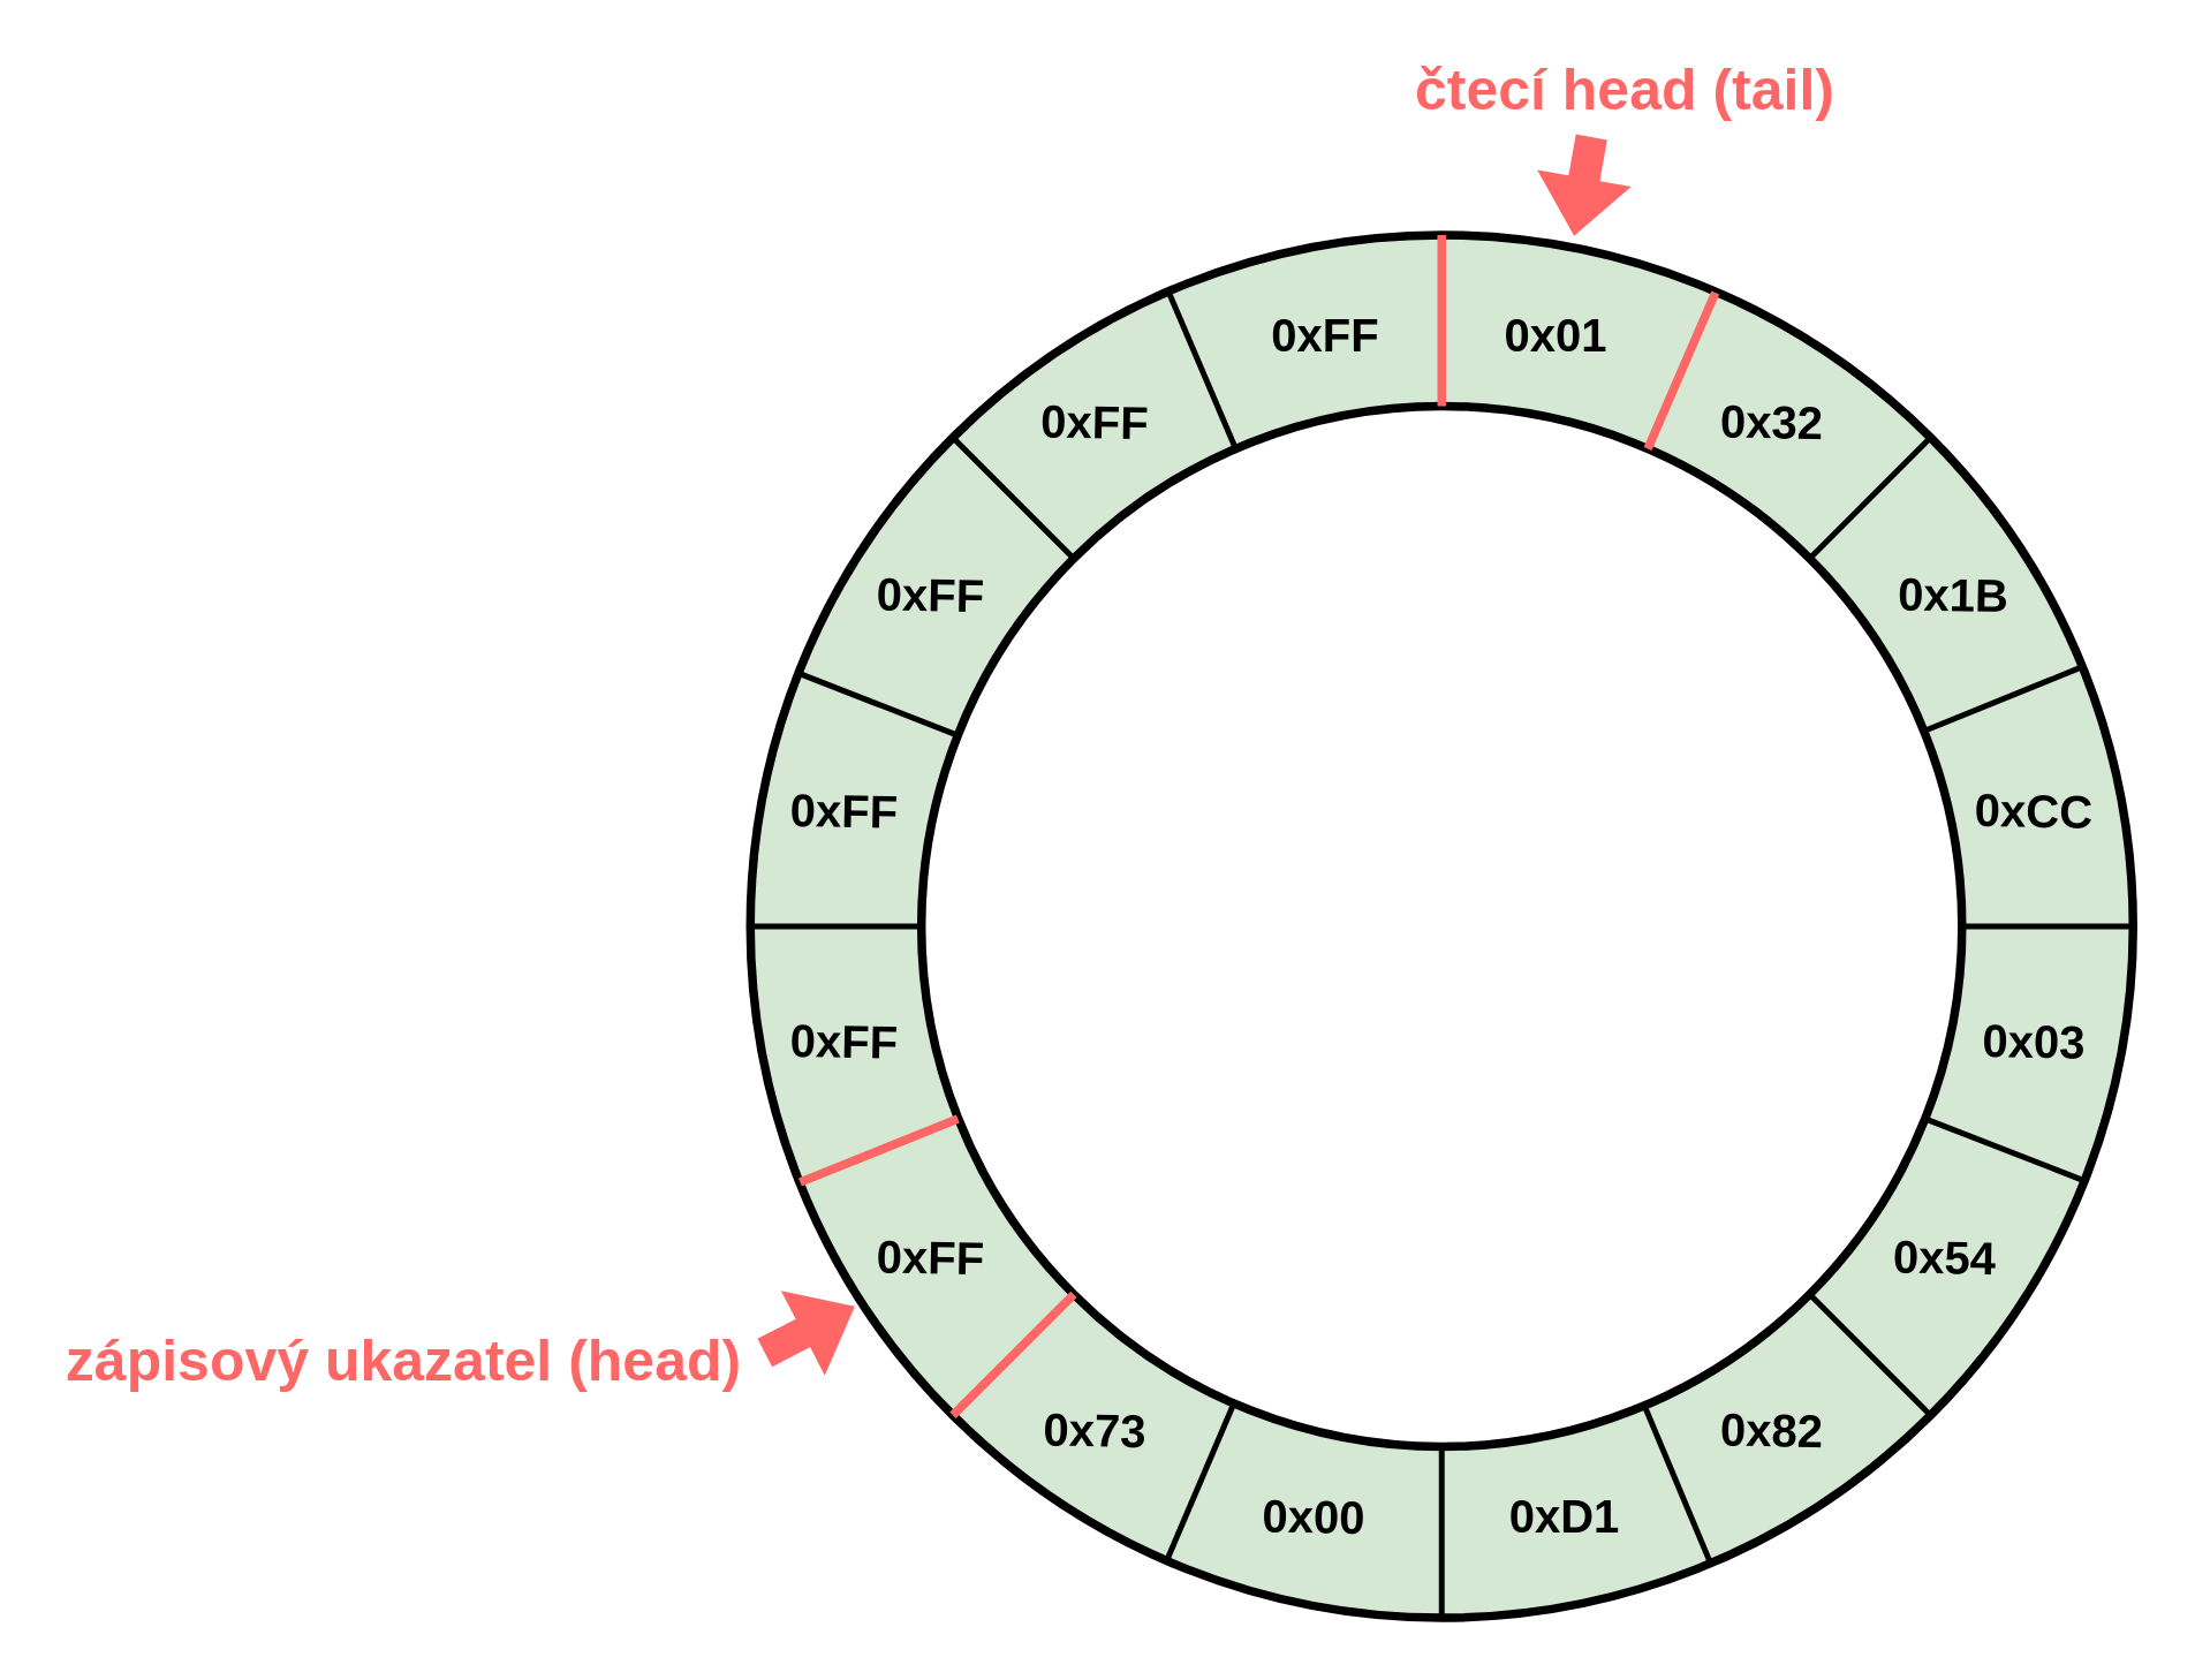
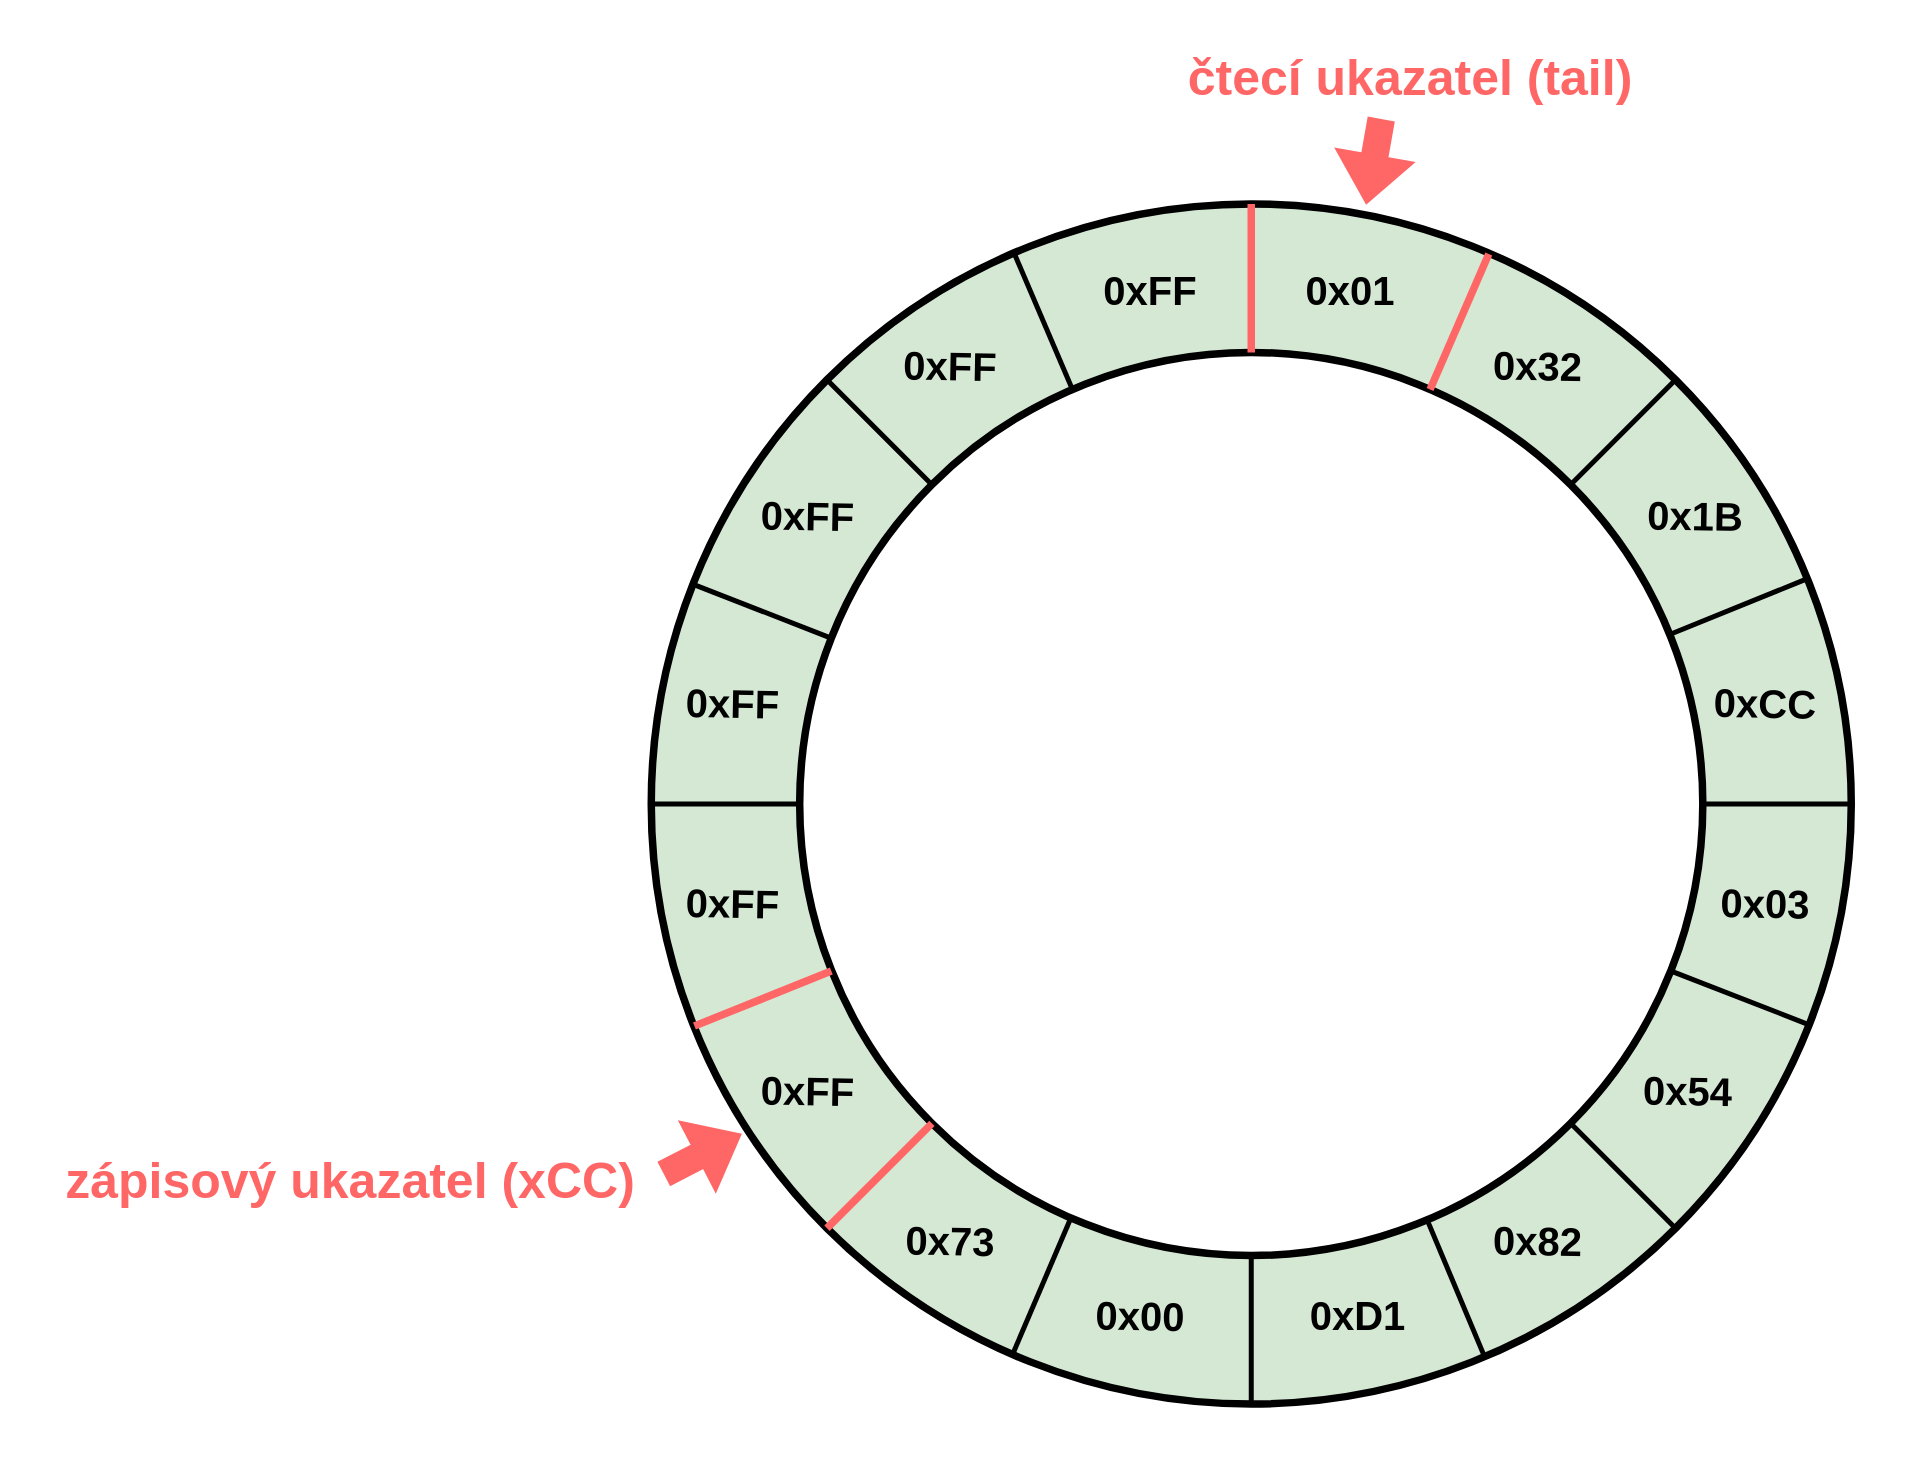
- <mxCell id="38" value="&lt;b&gt;&lt;font style=&quot;color: rgb(255, 102, 102); font-size: 20px;&quot;&gt;čtecí head (tail)&lt;/font&gt;&lt;/b&gt;" style="text;html=1;align=center;verticalAlign=middle;whiteSpace=wrap;rounded=0;" parent="1" vertex="1"><mxGeometry x="444" y="20" width="240" height="20" as="geometry" /></mxCell>
+ <mxCell id="38" value="&lt;b&gt;&lt;font style=&quot;color: rgb(255, 102, 102); font-size: 20px;&quot;&gt;čtecí ukazatel (tail)&lt;/font&gt;&lt;/b&gt;" style="text;html=1;align=center;verticalAlign=middle;whiteSpace=wrap;rounded=0;" parent="1" vertex="1"><mxGeometry x="444" y="20" width="240" height="20" as="geometry" /></mxCell>
- <mxCell id="39" value="&lt;b&gt;&lt;font style=&quot;color: rgb(255, 102, 102); font-size: 20px;&quot;&gt;zápisový ukazatel (head)&lt;/font&gt;&lt;/b&gt;" style="text;html=1;align=center;verticalAlign=middle;whiteSpace=wrap;rounded=0;" parent="1" vertex="1"><mxGeometry x="20" y="461" width="240" height="20" as="geometry" /></mxCell>
+ <mxCell id="39" value="&lt;b&gt;&lt;font style=&quot;color: rgb(255, 102, 102); font-size: 20px;&quot;&gt;zápisový ukazatel (xCC)&lt;/font&gt;&lt;/b&gt;" style="text;html=1;align=center;verticalAlign=middle;whiteSpace=wrap;rounded=0;" parent="1" vertex="1"><mxGeometry x="20" y="461" width="240" height="20" as="geometry" /></mxCell>
